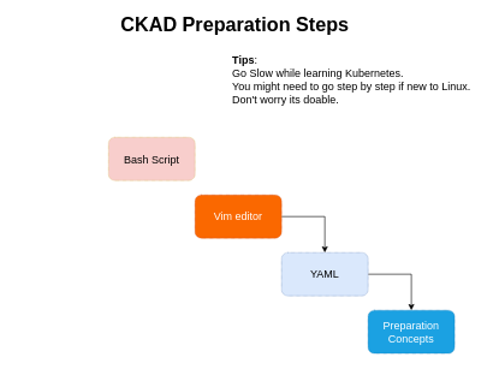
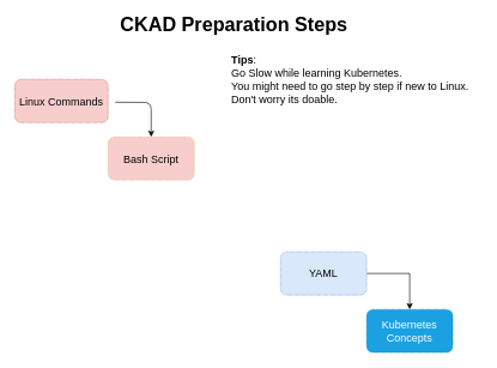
+ <mxCell id="3" value="&lt;font style=&quot;font-size: 15px&quot;&gt;Linux Commands&lt;/font&gt;" style="rounded=1;whiteSpace=wrap;html=1;dashed=1;dashPattern=1 1;fillColor=#f8cecc;strokeColor=#b85450;" vertex="1" parent="1"><mxGeometry x="20" y="110" width="130" height="60" as="geometry" /></mxCell>
+ <mxCell id="10" value="" style="endArrow=classic;html=1;exitX=1.077;exitY=0.53;exitDx=0;exitDy=0;exitPerimeter=0;entryX=0.5;entryY=0;entryDx=0;entryDy=0;" edge="1" parent="1" source="3" target="4"><mxGeometry width="50" height="50" relative="1" as="geometry"><mxPoint x="150" y="190" as="sourcePoint" /><mxPoint x="200" y="140" as="targetPoint" /><Array as="points"><mxPoint x="210" y="142" /></Array></mxGeometry></mxCell>
- <mxCell id="6" value="&lt;font style=&quot;font-size: 15px&quot;&gt;Vim editor&lt;/font&gt;" style="rounded=1;whiteSpace=wrap;html=1;dashed=1;dashPattern=1 1;fillColor=#fa6800;strokeColor=#C73500;fontColor=#ffffff;" vertex="1" parent="1"><mxGeometry x="270" y="270" width="120" height="60" as="geometry" /></mxCell>
- <mxCell id="5" style="edgeStyle=orthogonalEdgeStyle;rounded=0;orthogonalLoop=1;jettySize=auto;html=1;exitX=1;exitY=0.5;exitDx=0;exitDy=0;entryX=0.5;entryY=0;entryDx=0;entryDy=0;" edge="1" parent="1" source="6" target="8"><mxGeometry relative="1" as="geometry" /></mxCell>
- <mxCell id="9" value="&lt;font style=&quot;font-size: 15px&quot;&gt;Preparation Concepts&lt;/font&gt;" style="rounded=1;whiteSpace=wrap;html=1;dashed=1;dashPattern=1 1;fillColor=#1ba1e2;strokeColor=#006EAF;fontColor=#ffffff;" vertex="1" parent="1"><mxGeometry x="510" y="430" width="120" height="60" as="geometry" /></mxCell>
+ <mxCell id="9" value="&lt;font style=&quot;font-size: 15px&quot;&gt;Kubernetes Concepts&lt;/font&gt;" style="rounded=1;whiteSpace=wrap;html=1;dashed=1;dashPattern=1 1;fillColor=#1ba1e2;strokeColor=#006EAF;fontColor=#ffffff;" vertex="1" parent="1"><mxGeometry x="510" y="430" width="120" height="60" as="geometry" /></mxCell>
